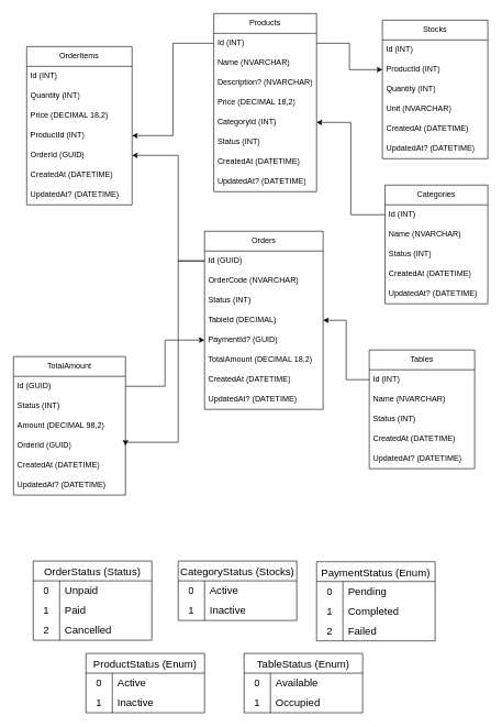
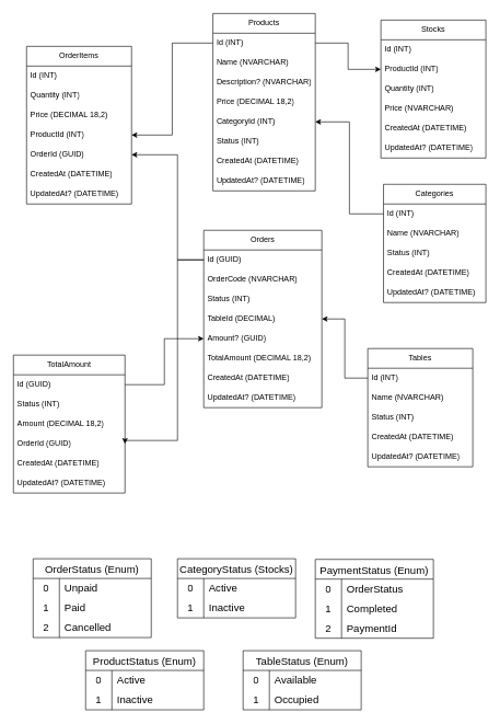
- <mxCell id="15" value="Unit (NVARCHAR)" style="text;strokeColor=none;fillColor=none;align=left;verticalAlign=middle;spacingLeft=4;spacingRight=4;overflow=hidden;points=[[0,0.5],[1,0.5]];portConstraint=eastwest;rotatable=0;whiteSpace=wrap;html=1;" vertex="1" parent="11"><mxGeometry y="120" width="160" height="30" as="geometry" /></mxCell>
+ <mxCell id="15" value="Price (NVARCHAR)" style="text;strokeColor=none;fillColor=none;align=left;verticalAlign=middle;spacingLeft=4;spacingRight=4;overflow=hidden;points=[[0,0.5],[1,0.5]];portConstraint=eastwest;rotatable=0;whiteSpace=wrap;html=1;" vertex="1" parent="11"><mxGeometry y="120" width="160" height="30" as="geometry" /></mxCell>
- <mxCell id="37" value="PaymentId? (GUID)" style="text;strokeColor=none;fillColor=none;align=left;verticalAlign=middle;spacingLeft=4;spacingRight=4;overflow=hidden;points=[[0,0.5],[1,0.5]];portConstraint=eastwest;rotatable=0;whiteSpace=wrap;html=1;" vertex="1" parent="32"><mxGeometry y="150" width="180" height="30" as="geometry" /></mxCell>
+ <mxCell id="37" value="Amount? (GUID)" style="text;strokeColor=none;fillColor=none;align=left;verticalAlign=middle;spacingLeft=4;spacingRight=4;overflow=hidden;points=[[0,0.5],[1,0.5]];portConstraint=eastwest;rotatable=0;whiteSpace=wrap;html=1;" vertex="1" parent="32"><mxGeometry y="150" width="180" height="30" as="geometry" /></mxCell>
- <mxCell id="50" value="Amount (DECIMAL 98,2)" style="text;strokeColor=none;fillColor=none;align=left;verticalAlign=middle;spacingLeft=4;spacingRight=4;overflow=hidden;points=[[0,0.5],[1,0.5]];portConstraint=eastwest;rotatable=0;whiteSpace=wrap;html=1;" vertex="1" parent="47"><mxGeometry y="90" width="170" height="30" as="geometry" /></mxCell>
+ <mxCell id="50" value="Amount (DECIMAL 18,2)" style="text;strokeColor=none;fillColor=none;align=left;verticalAlign=middle;spacingLeft=4;spacingRight=4;overflow=hidden;points=[[0,0.5],[1,0.5]];portConstraint=eastwest;rotatable=0;whiteSpace=wrap;html=1;" vertex="1" parent="47"><mxGeometry y="90" width="170" height="30" as="geometry" /></mxCell>
- <mxCell id="61" value="OrderStatus (Status)" style="shape=table;startSize=30;container=1;collapsible=0;childLayout=tableLayout;fixedRows=1;rowLines=0;fontStyle=0;strokeColor=default;fontSize=16;" vertex="1" parent="1"><mxGeometry x="50" y="850" width="180" height="120" as="geometry" /></mxCell>
+ <mxCell id="61" value="OrderStatus (Enum)" style="shape=table;startSize=30;container=1;collapsible=0;childLayout=tableLayout;fixedRows=1;rowLines=0;fontStyle=0;strokeColor=default;fontSize=16;" vertex="1" parent="1"><mxGeometry x="50" y="850" width="180" height="120" as="geometry" /></mxCell>
- <mxCell id="81" value="Pending" style="shape=partialRectangle;html=1;whiteSpace=wrap;connectable=0;fillColor=none;top=0;left=0;bottom=0;right=0;align=left;spacingLeft=6;overflow=hidden;strokeColor=inherit;fontSize=16;" vertex="1" parent="79"><mxGeometry x="40" width="140" height="30" as="geometry"><mxRectangle width="140" height="30" as="alternateBounds" /></mxGeometry></mxCell>
+ <mxCell id="81" value="OrderStatus" style="shape=partialRectangle;html=1;whiteSpace=wrap;connectable=0;fillColor=none;top=0;left=0;bottom=0;right=0;align=left;spacingLeft=6;overflow=hidden;strokeColor=inherit;fontSize=16;" vertex="1" parent="79"><mxGeometry x="40" width="140" height="30" as="geometry"><mxRectangle width="140" height="30" as="alternateBounds" /></mxGeometry></mxCell>
- <mxCell id="87" value="Failed" style="shape=partialRectangle;html=1;whiteSpace=wrap;connectable=0;fillColor=none;top=0;left=0;bottom=0;right=0;align=left;spacingLeft=6;overflow=hidden;strokeColor=inherit;fontSize=16;" vertex="1" parent="85"><mxGeometry x="40" width="140" height="30" as="geometry"><mxRectangle width="140" height="30" as="alternateBounds" /></mxGeometry></mxCell>
+ <mxCell id="87" value="PaymentId" style="shape=partialRectangle;html=1;whiteSpace=wrap;connectable=0;fillColor=none;top=0;left=0;bottom=0;right=0;align=left;spacingLeft=6;overflow=hidden;strokeColor=inherit;fontSize=16;" vertex="1" parent="85"><mxGeometry x="40" width="140" height="30" as="geometry"><mxRectangle width="140" height="30" as="alternateBounds" /></mxGeometry></mxCell>
